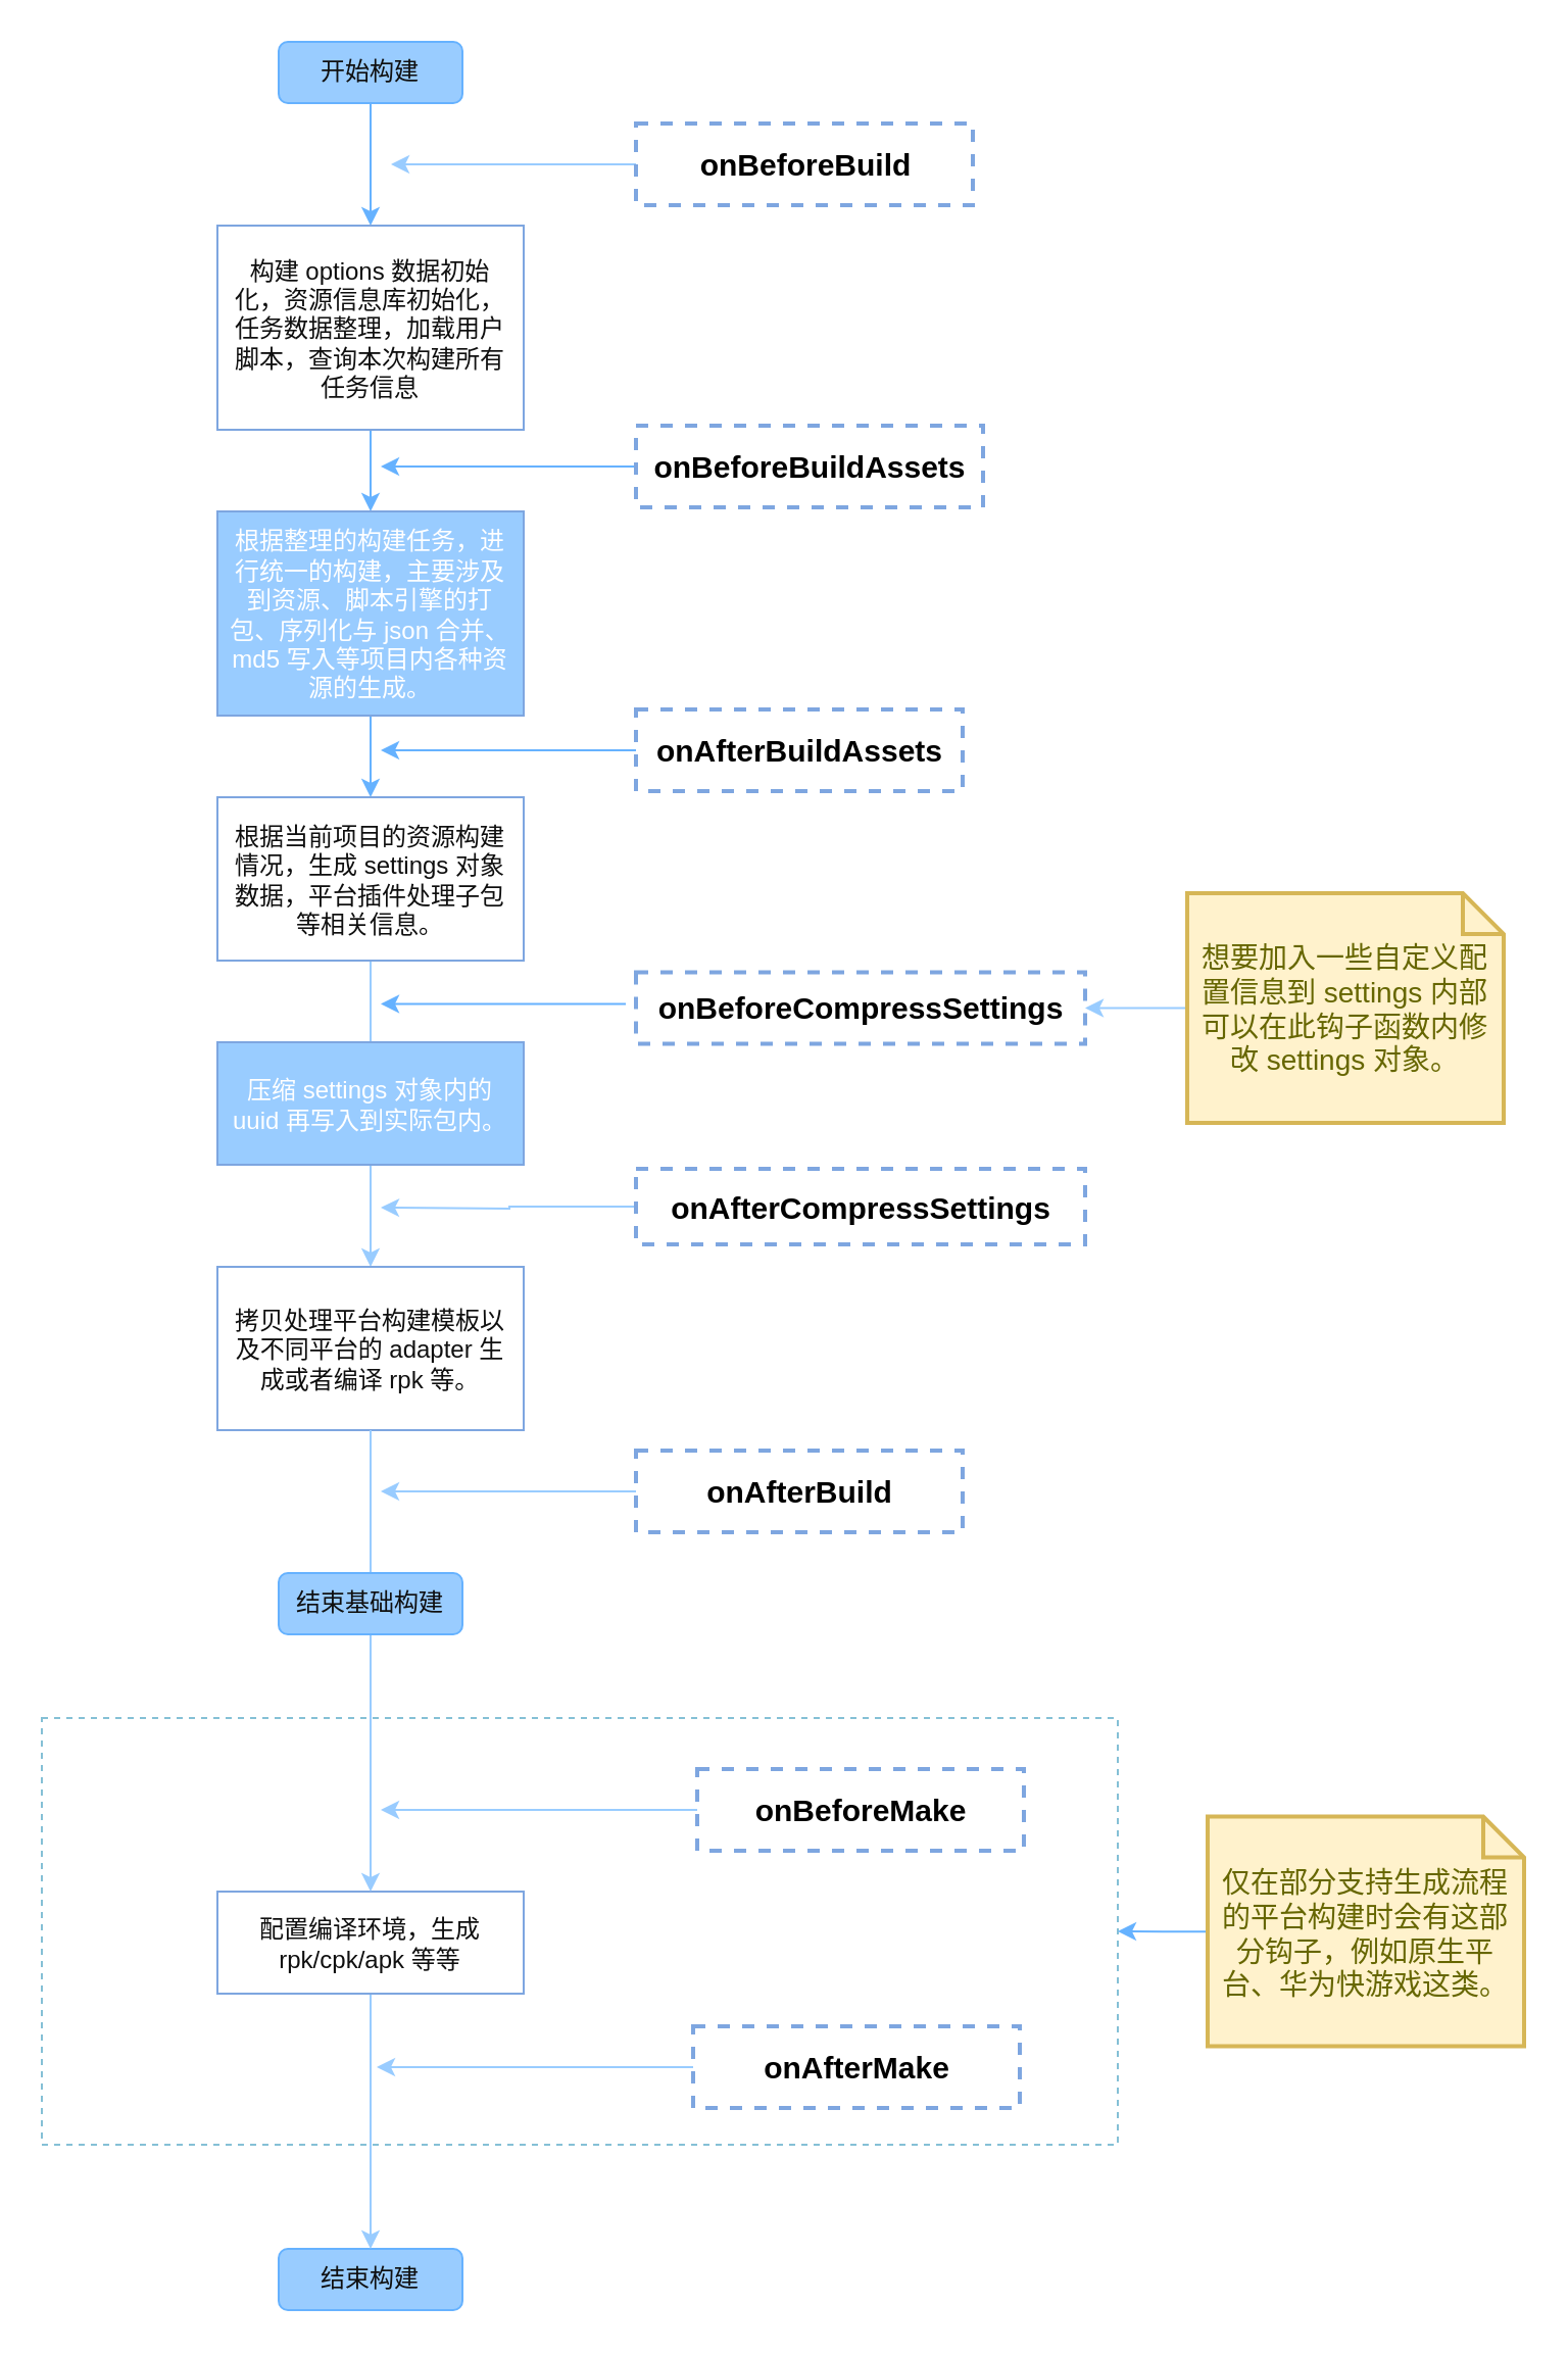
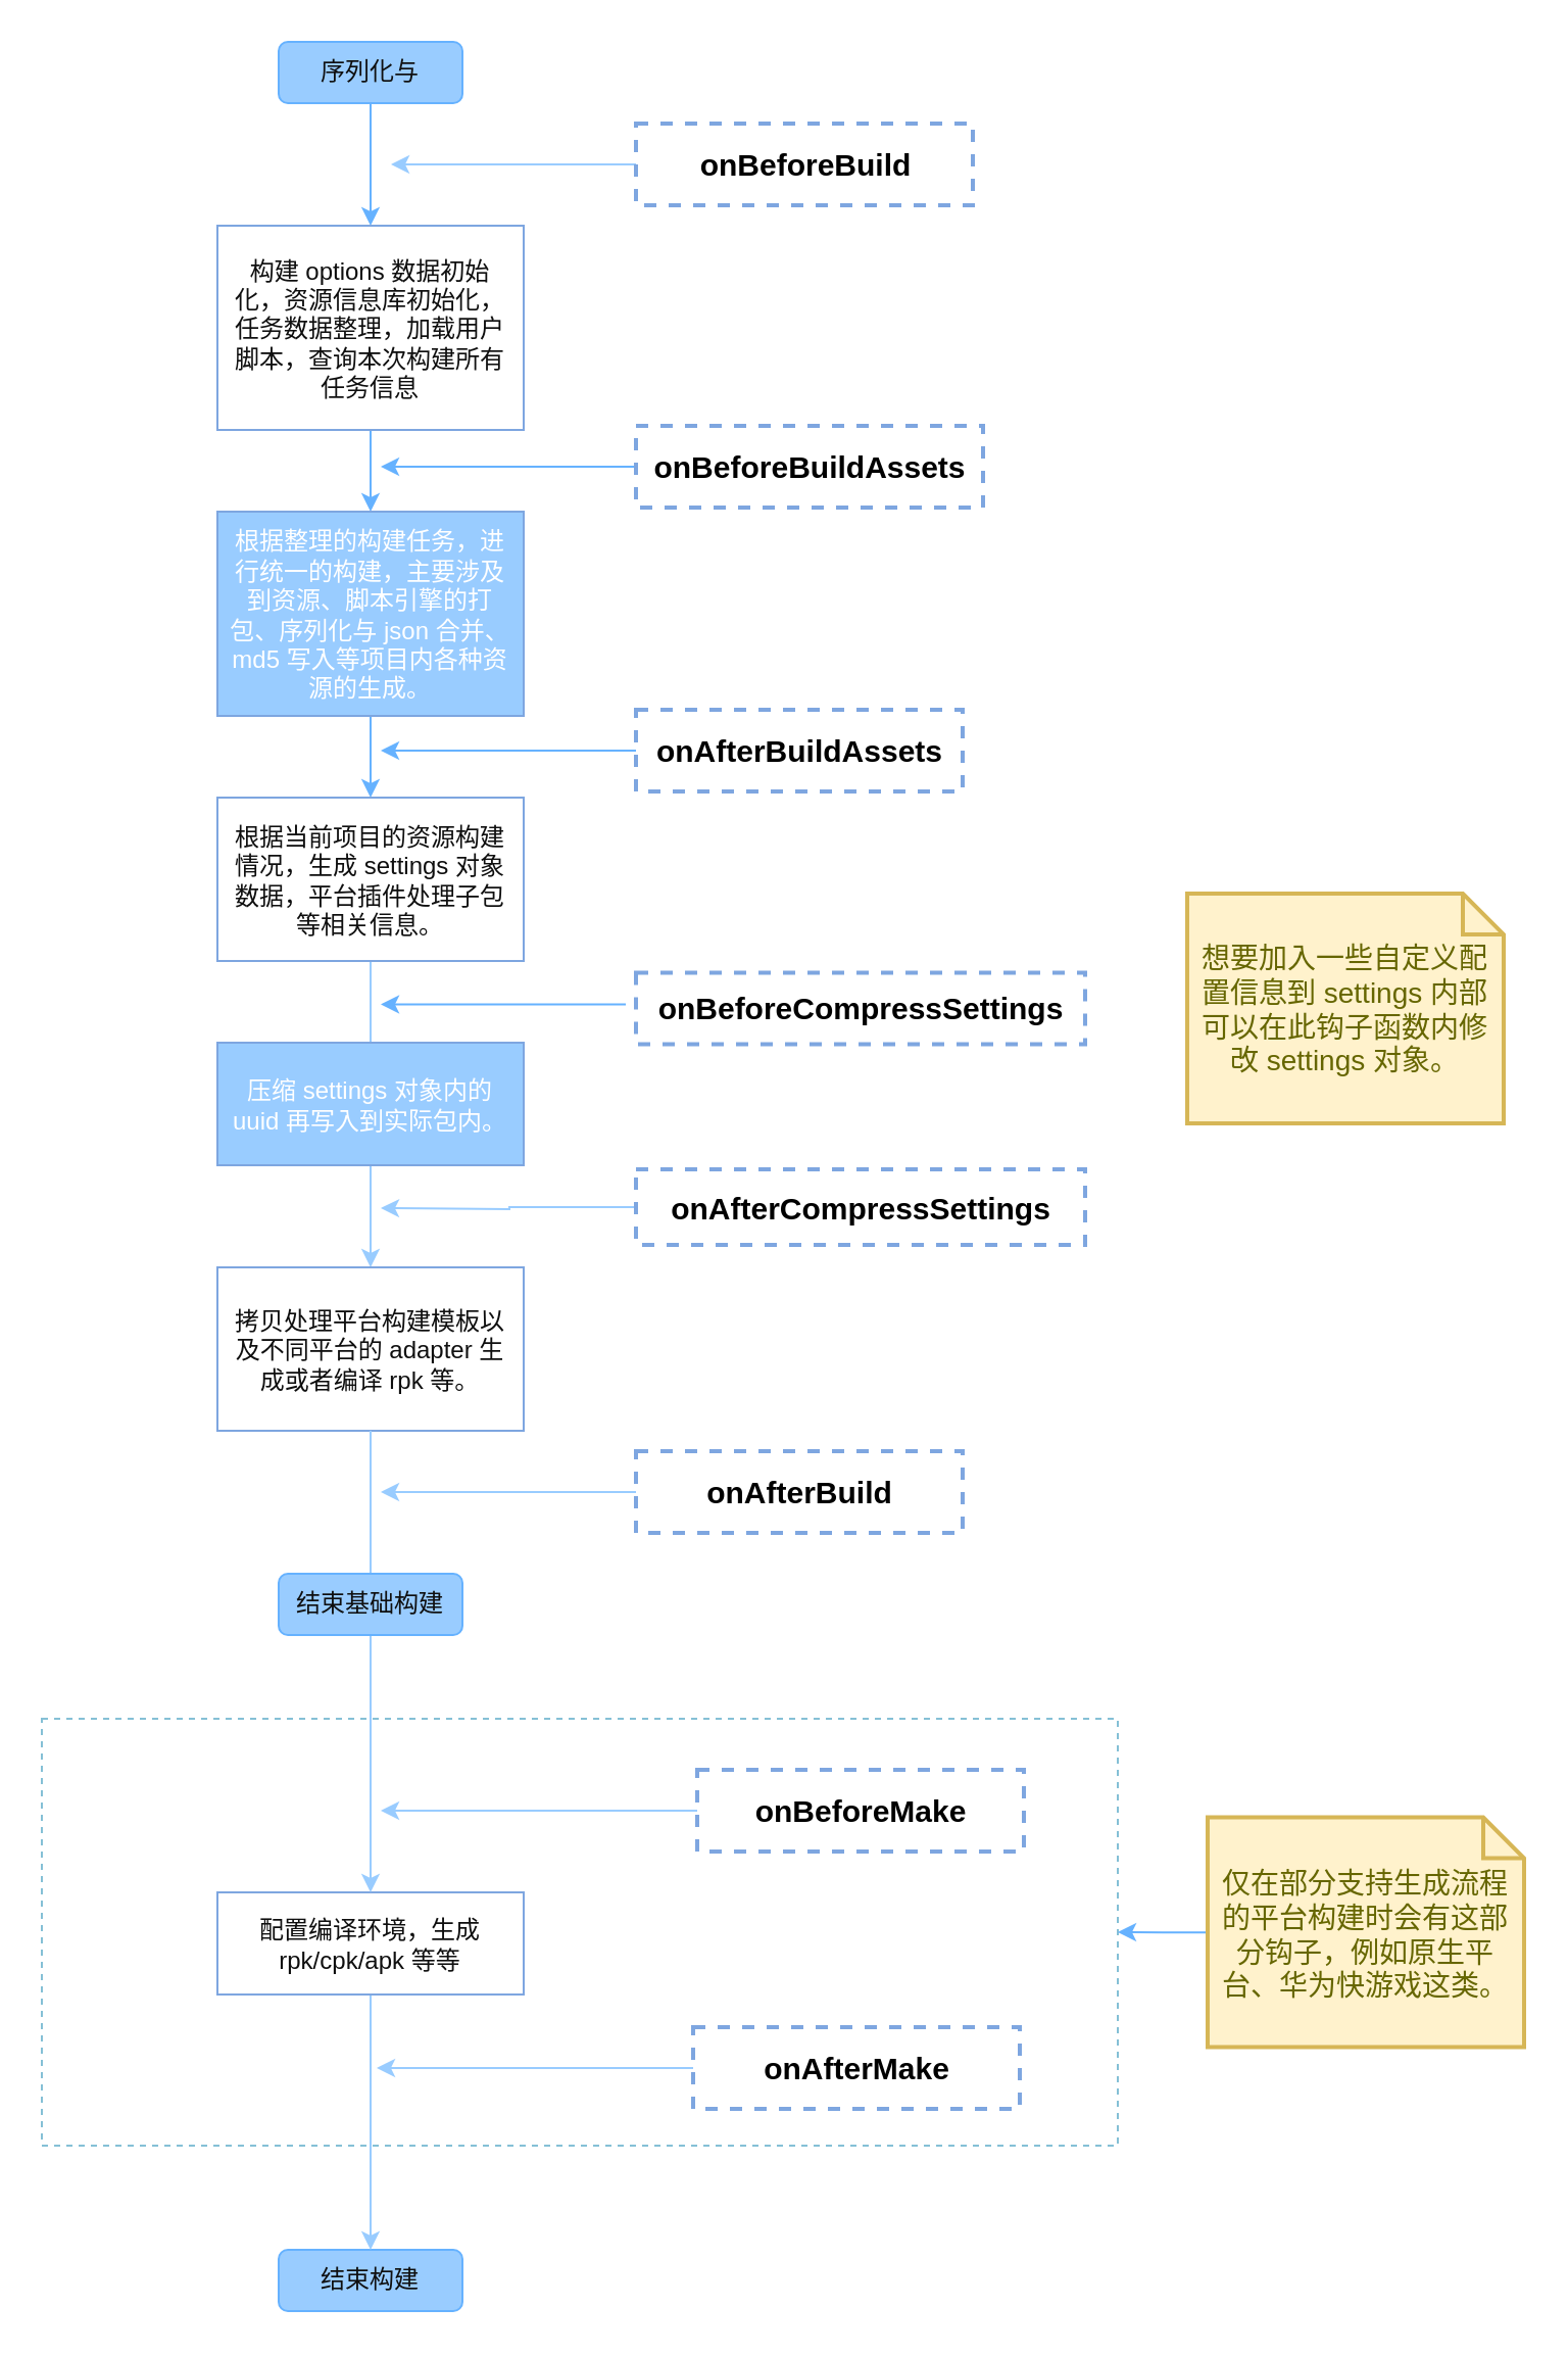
- <mxCell id="4" value="&lt;span&gt;开始构建&lt;/span&gt;" style="rounded=1;whiteSpace=wrap;html=1;strokeColor=#66B2FF;fillColor=#99CCFF;fontColor=#0F0F0F;" parent="1" vertex="1"><mxGeometry x="136" y="20" width="90" height="30" as="geometry" /></mxCell>
+ <mxCell id="4" value="&lt;span&gt;序列化与&lt;/span&gt;" style="rounded=1;whiteSpace=wrap;html=1;strokeColor=#66B2FF;fillColor=#99CCFF;fontColor=#0F0F0F;" parent="1" vertex="1"><mxGeometry x="136" y="20" width="90" height="30" as="geometry" /></mxCell>
- <mxCell id="22" style="edgeStyle=orthogonalEdgeStyle;rounded=0;orthogonalLoop=1;jettySize=auto;html=1;entryX=1;entryY=0.5;entryDx=0;entryDy=0;strokeColor=#99CCFF;" parent="1" source="23" target="18" edge="1"><mxGeometry relative="1" as="geometry" /></mxCell>
